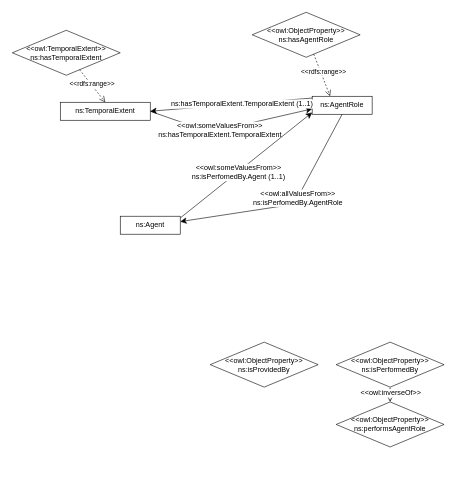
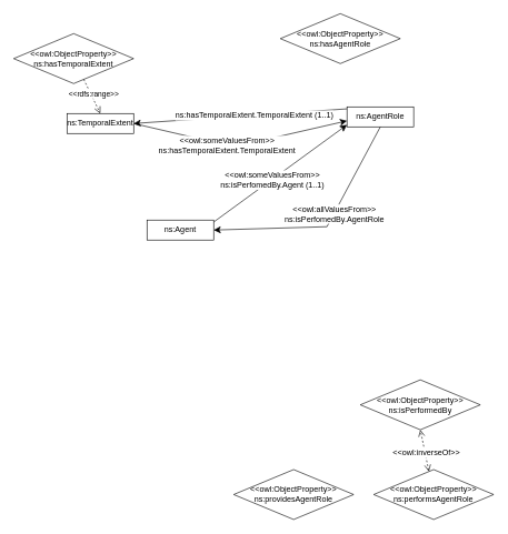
- <mxCell id="15" value="&lt;div&gt;&amp;lt;&amp;lt;owl:TemporalExtent&amp;gt;&amp;gt; ns:hasTemporalExtent&lt;br&gt;&lt;/div&gt;" style="rhombus;whiteSpace=wrap;html=1;" vertex="1" parent="1"><mxGeometry x="20" y="50" width="180" height="75" as="geometry" /></mxCell>
+ <mxCell id="15" value="&lt;div&gt;&amp;lt;&amp;lt;owl:ObjectProperty&amp;gt;&amp;gt; ns:hasTemporalExtent&lt;br&gt;&lt;/div&gt;" style="rhombus;whiteSpace=wrap;html=1;" vertex="1" parent="1"><mxGeometry x="20" y="50" width="180" height="75" as="geometry" /></mxCell>
- <mxCell id="23" value="" style="endArrow=open;html=1;fontColor=#000099;endFill=0;dashed=1;entryX=0.3;entryY=0;entryDx=0;entryDy=0;endSize=8;arcSize=0;" edge="1" parent="1" source="22" target="5"><mxGeometry width="50" height="50" relative="1" as="geometry"><mxPoint x="705" y="446" as="sourcePoint" /><mxPoint x="550" y="140" as="targetPoint" /></mxGeometry></mxCell>
- <mxCell id="24" value="&lt;div&gt;&amp;lt;&amp;lt;rdfs:range&amp;gt;&amp;gt;&lt;/div&gt;" style="edgeLabel;html=1;align=center;verticalAlign=middle;resizable=0;points=[];" vertex="1" connectable="0" parent="23"><mxGeometry x="-0.352" y="-1" relative="1" as="geometry"><mxPoint x="7.82" y="5.56" as="offset" /></mxGeometry></mxCell>
- <mxCell id="4" value="ns:TemporalExtent" style="rounded=0;whiteSpace=wrap;html=1;snapToPoint=1;points=[[0.1,0],[0.2,0],[0.3,0],[0.4,0],[0.5,0],[0.6,0],[0.7,0],[0.8,0],[0.9,0],[0,0.1],[0,0.3],[0,0.5],[0,0.7],[0,0.9],[0.1,1],[0.2,1],[0.3,1],[0.4,1],[0.5,1],[0.6,1],[0.7,1],[0.8,1],[0.9,1],[1,0.1],[1,0.3],[1,0.5],[1,0.7],[1,0.9]];" vertex="1" parent="1"><mxGeometry x="100" y="170" width="150" height="30" as="geometry" /></mxCell>
+ <mxCell id="4" value="ns:TemporalExtent" style="rounded=0;whiteSpace=wrap;html=1;snapToPoint=1;points=[[0.1,0],[0.2,0],[0.3,0],[0.4,0],[0.5,0],[0.6,0],[0.7,0],[0.8,0],[0.9,0],[0,0.1],[0,0.3],[0,0.5],[0,0.7],[0,0.9],[0.1,1],[0.2,1],[0.3,1],[0.4,1],[0.5,1],[0.6,1],[0.7,1],[0.8,1],[0.9,1],[1,0.1],[1,0.3],[1,0.5],[1,0.7],[1,0.9]];" vertex="1" parent="1"><mxGeometry x="100" y="170" width="100" height="30" as="geometry" /></mxCell>
- <mxCell id="8" value="ns:Agent" style="rounded=0;whiteSpace=wrap;html=1;snapToPoint=1;points=[[0.1,0],[0.2,0],[0.3,0],[0.4,0],[0.5,0],[0.6,0],[0.7,0],[0.8,0],[0.9,0],[0,0.1],[0,0.3],[0,0.5],[0,0.7],[0,0.9],[0.1,1],[0.2,1],[0.3,1],[0.4,1],[0.5,1],[0.6,1],[0.7,1],[0.8,1],[0.9,1],[1,0.1],[1,0.3],[1,0.5],[1,0.7],[1,0.9]];" vertex="1" parent="1"><mxGeometry x="200" y="360" width="100" height="30" as="geometry" /></mxCell>
+ <mxCell id="8" value="ns:Agent" style="rounded=0;whiteSpace=wrap;html=1;snapToPoint=1;points=[[0.1,0],[0.2,0],[0.3,0],[0.4,0],[0.5,0],[0.6,0],[0.7,0],[0.8,0],[0.9,0],[0,0.1],[0,0.3],[0,0.5],[0,0.7],[0,0.9],[0.1,1],[0.2,1],[0.3,1],[0.4,1],[0.5,1],[0.6,1],[0.7,1],[0.8,1],[0.9,1],[1,0.1],[1,0.3],[1,0.5],[1,0.7],[1,0.9]];" vertex="1" parent="1"><mxGeometry x="220" y="330" width="100" height="30" as="geometry" /></mxCell>
- <mxCell id="13" value="&lt;div&gt;&amp;lt;&amp;lt;owl:ObjectProperty&amp;gt;&amp;gt; ns:isProvidedBy&lt;br&gt;&lt;/div&gt;" style="rhombus;whiteSpace=wrap;html=1;" vertex="1" parent="1"><mxGeometry x="350" y="570" width="180" height="75" as="geometry" /></mxCell>
- <mxCell id="9" value="&lt;div&gt;&amp;lt;&amp;lt;owl:ObjectProperty&amp;gt;&amp;gt; ns:isPerformedBy&lt;br&gt;&lt;/div&gt;" style="rhombus;whiteSpace=wrap;html=1;" vertex="1" parent="1"><mxGeometry x="560" y="570" width="180" height="75" as="geometry" /></mxCell>
+ <mxCell id="9" value="&lt;div&gt;&amp;lt;&amp;lt;owl:ObjectProperty&amp;gt;&amp;gt; ns:isPerformedBy&lt;br&gt;&lt;/div&gt;" style="rhombus;whiteSpace=wrap;html=1;" vertex="1" parent="1"><mxGeometry x="540" y="570" width="180" height="75" as="geometry" /></mxCell>
- <mxCell id="10" value="&lt;div&gt;&amp;lt;&amp;lt;owl:ObjectProperty&amp;gt;&amp;gt; ns:performsAgentRole&lt;br&gt;&lt;/div&gt;" style="rhombus;whiteSpace=wrap;html=1;" vertex="1" parent="1"><mxGeometry x="560" y="669.75" width="180" height="75" as="geometry" /></mxCell>
+ <mxCell id="10" value="&lt;div&gt;&amp;lt;&amp;lt;owl:ObjectProperty&amp;gt;&amp;gt; ns:performsAgentRole&lt;br&gt;&lt;/div&gt;" style="rhombus;whiteSpace=wrap;html=1;" vertex="1" parent="1"><mxGeometry x="560" y="704.75" width="180" height="75" as="geometry" /></mxCell>
+ <mxCell id="14" value="&lt;div&gt;&amp;lt;&amp;lt;owl:ObjectProperty&amp;gt;&amp;gt; ns:providesAgentRole&lt;br&gt;&lt;/div&gt;" style="rhombus;whiteSpace=wrap;html=1;" vertex="1" parent="1"><mxGeometry x="350" y="704.75" width="180" height="75" as="geometry" /></mxCell>
